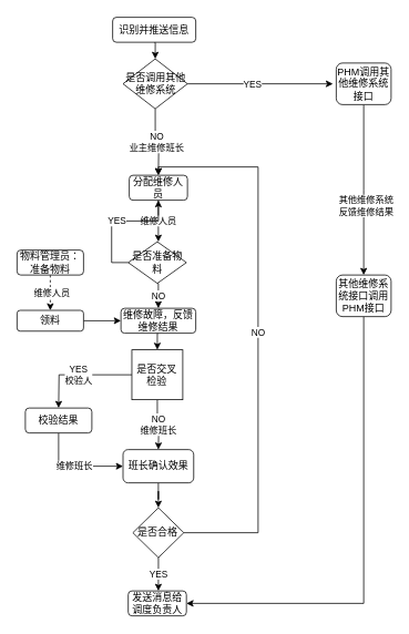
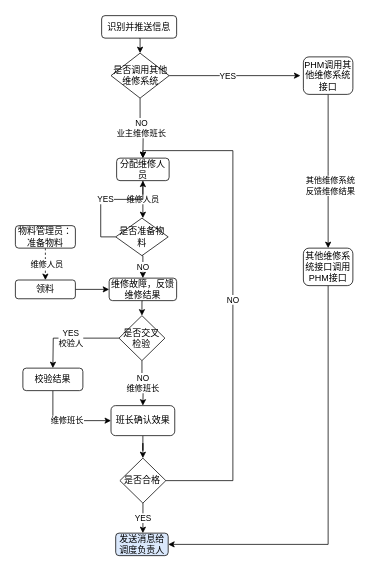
- <mxCell id="20" value="是否交叉检验" style="whiteSpace=wrap;html=1;rounded=0;" vertex="1" parent="1"><mxGeometry x="158.13" y="420" width="61.25" height="60" as="geometry" /></mxCell>
+ <mxCell id="20" value="是否交叉检验" style="rhombus;whiteSpace=wrap;html=1;" vertex="1" parent="1"><mxGeometry x="158.13" y="420" width="61.25" height="60" as="geometry" /></mxCell>
- <mxCell id="27" value="发送消息给调度负责人" style="rounded=1;whiteSpace=wrap;html=1;" vertex="1" parent="1"><mxGeometry x="153.76" y="710" width="70" height="30" as="geometry" /></mxCell>
+ <mxCell id="27" value="发送消息给调度负责人" style="rounded=1;whiteSpace=wrap;html=1;fillColor=#dae8fc;" vertex="1" parent="1"><mxGeometry x="153.76" y="710" width="70" height="30" as="geometry" /></mxCell>
